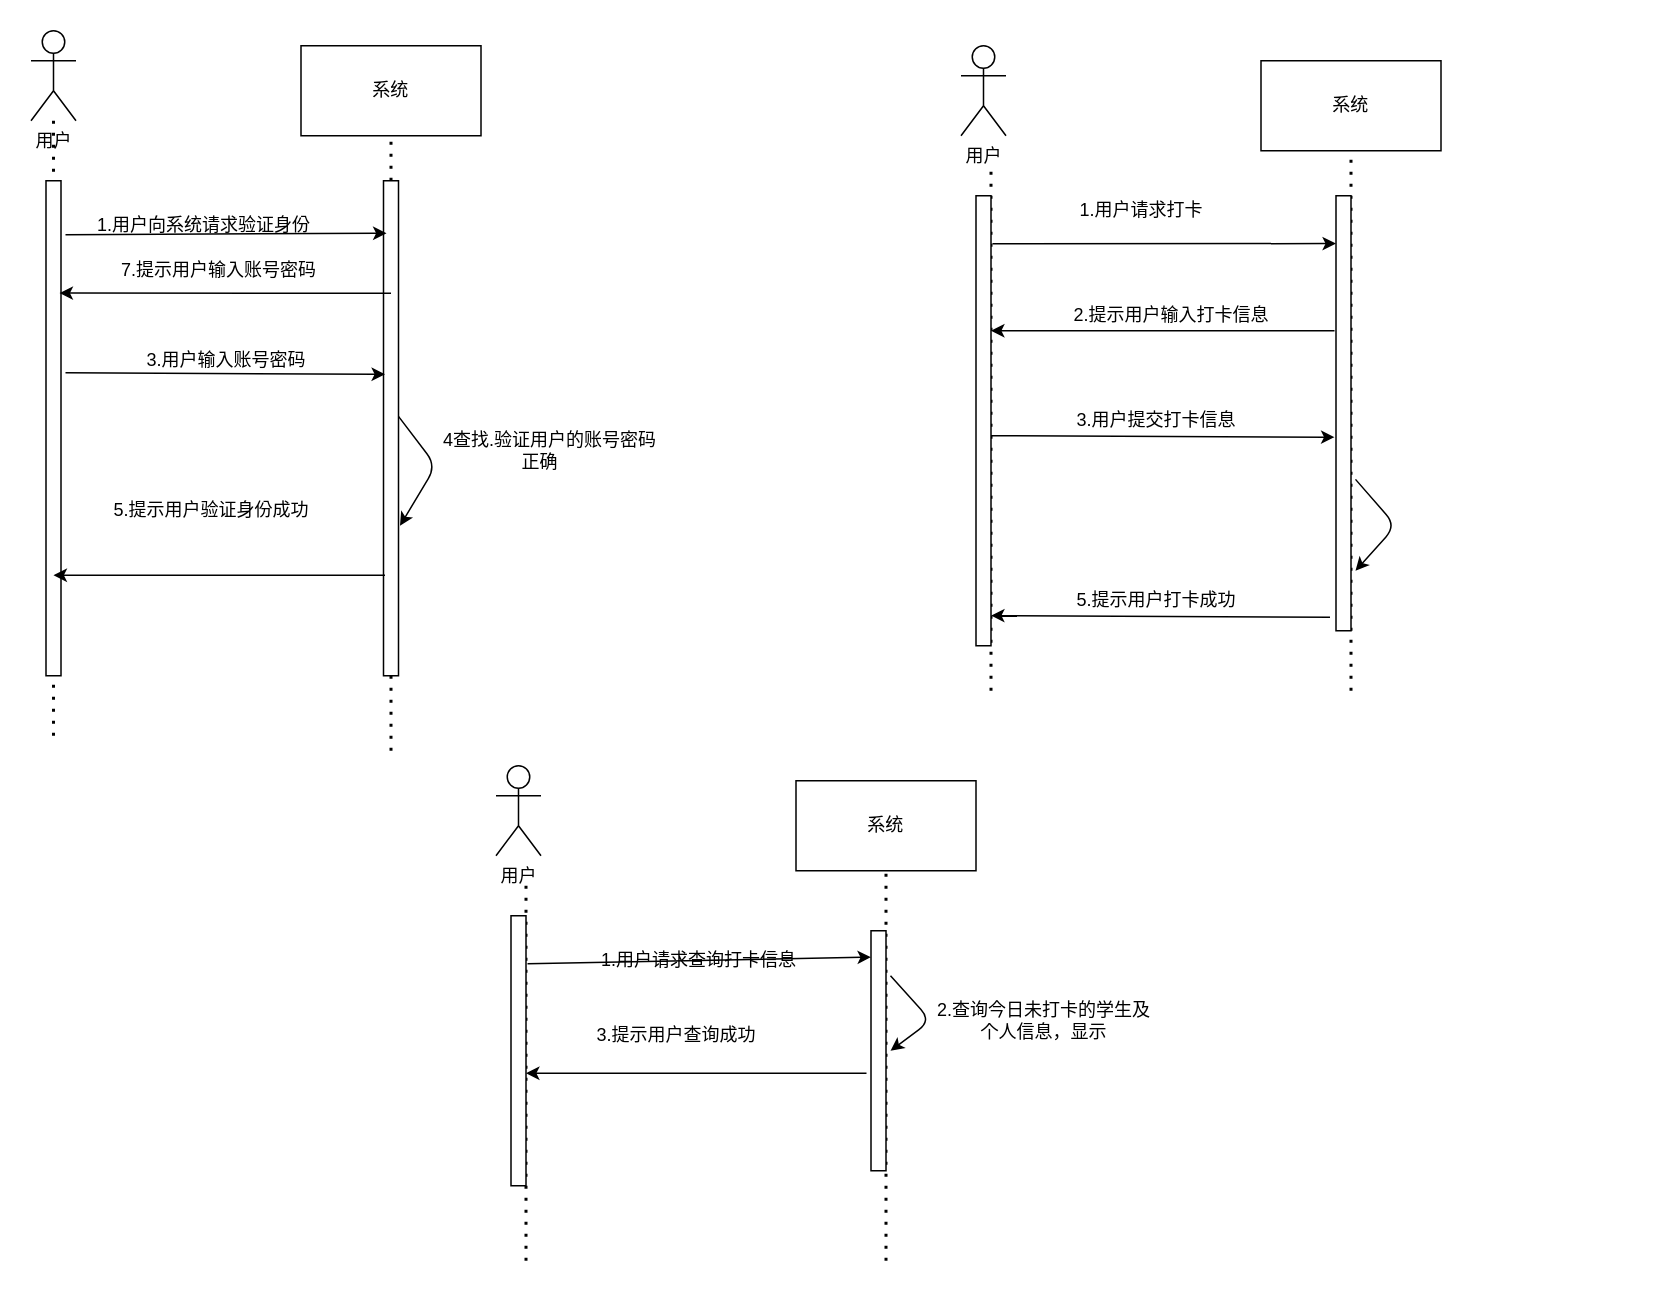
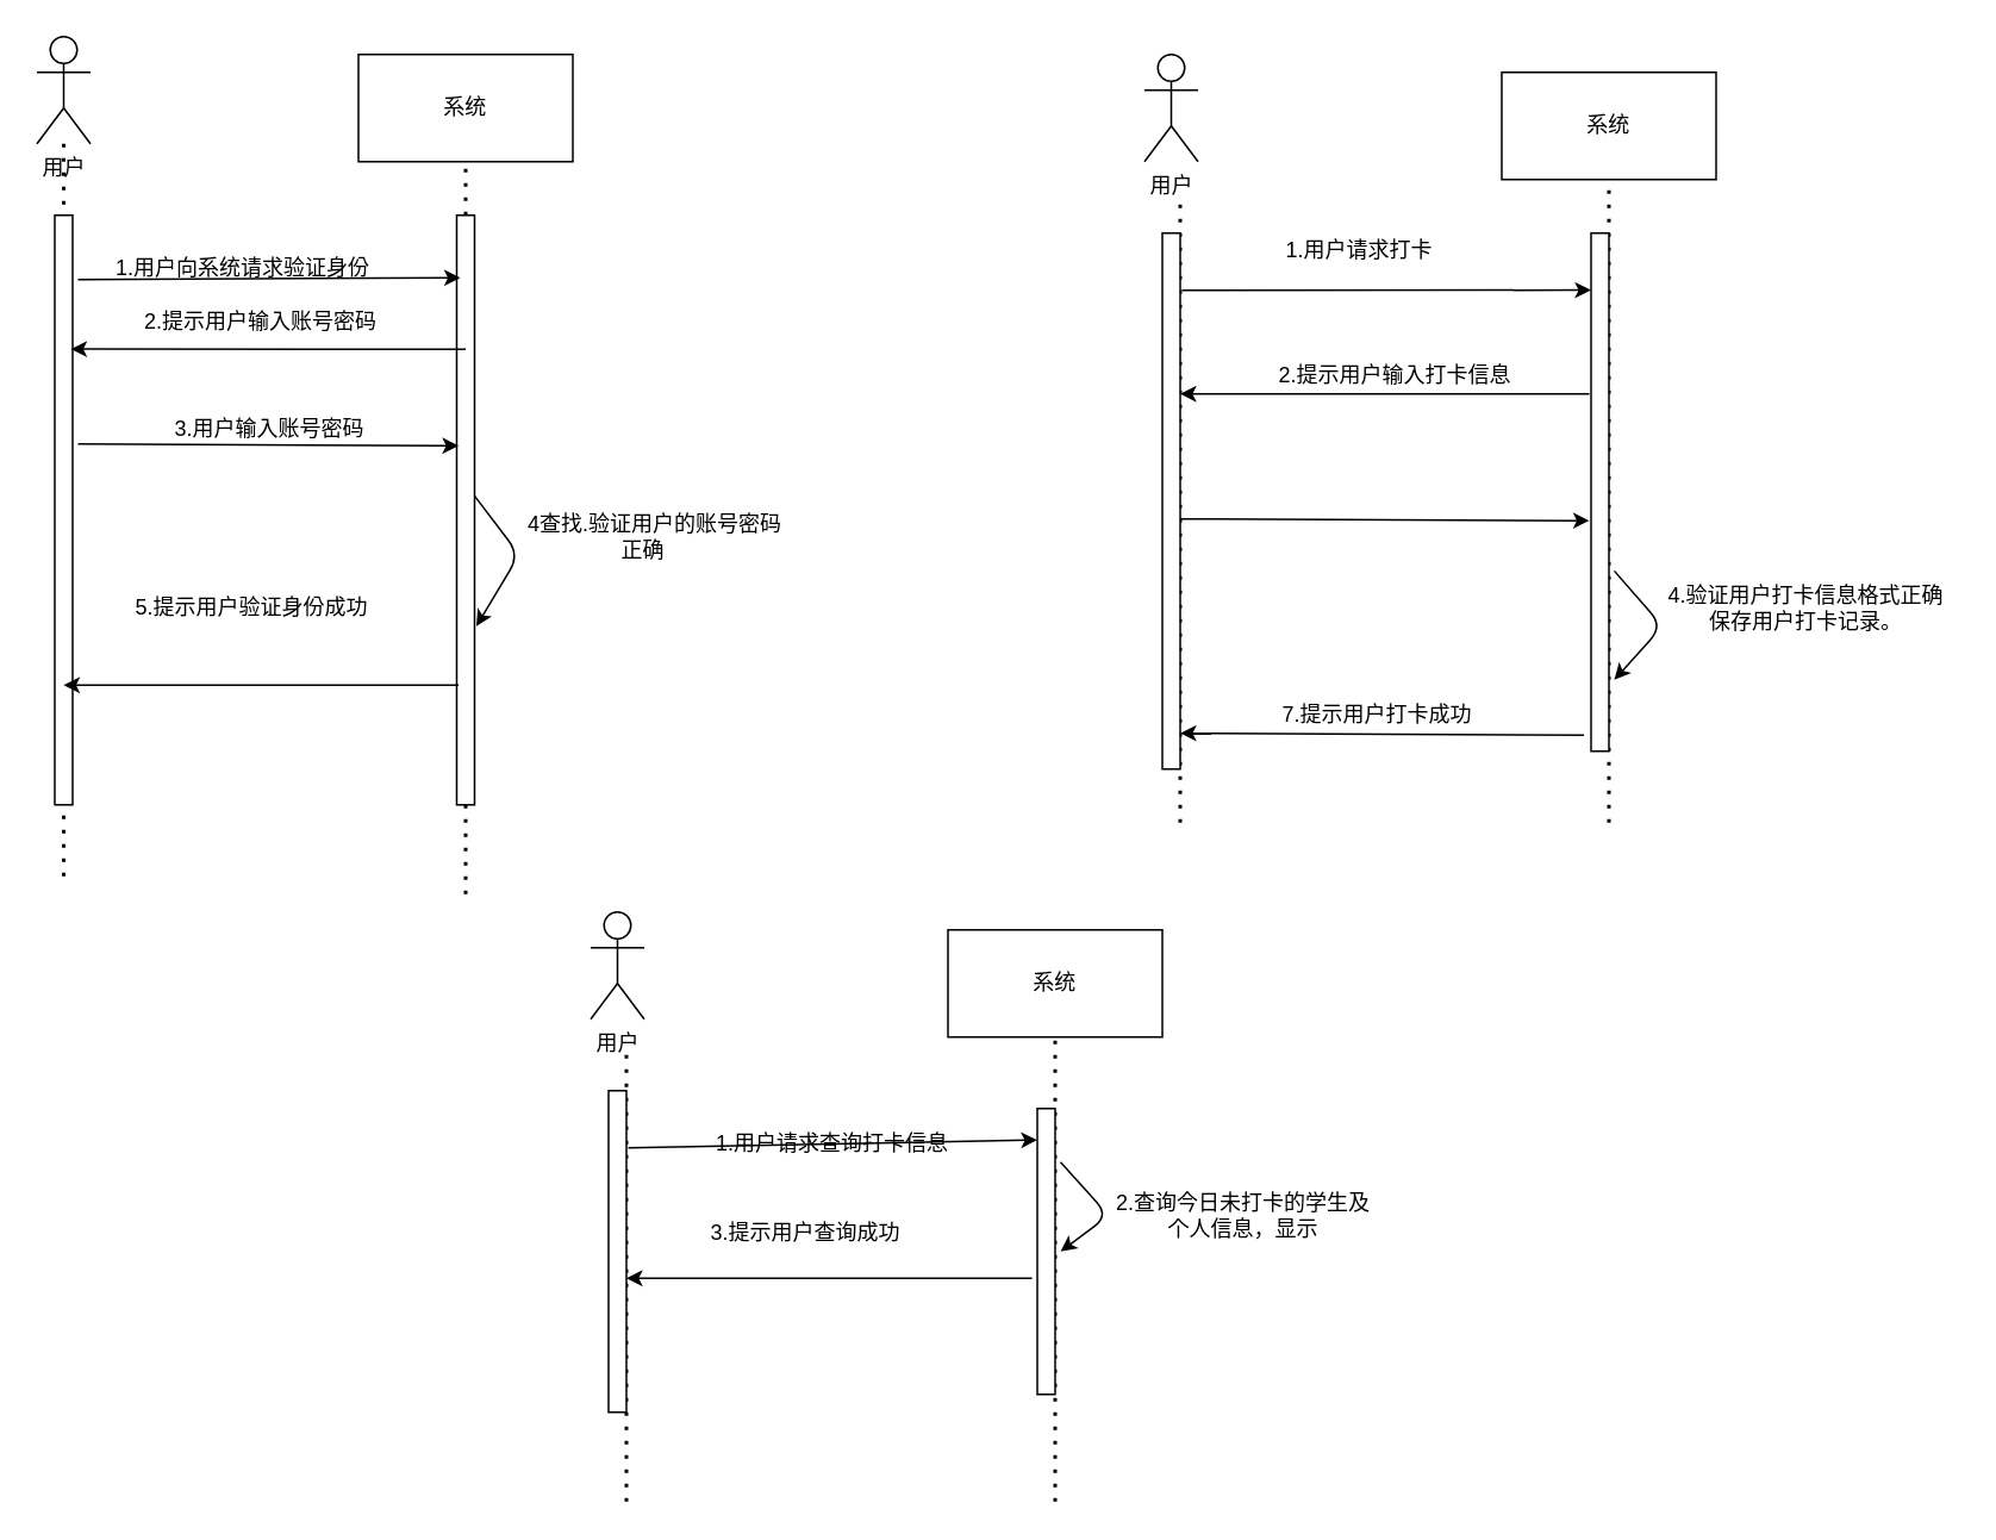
- <mxCell id="12" value="7.提示用户输入账号密码" style="text;html=1;align=center;verticalAlign=middle;resizable=0;points=[];autosize=1;" parent="1" vertex="1"><mxGeometry x="70" y="170" width="150" height="20" as="geometry" /></mxCell>
+ <mxCell id="12" value="2.提示用户输入账号密码" style="text;html=1;align=center;verticalAlign=middle;resizable=0;points=[];autosize=1;" parent="1" vertex="1"><mxGeometry x="70" y="170" width="150" height="20" as="geometry" /></mxCell>
- <mxCell id="30" value="3.用户提交打卡信息" style="text;html=1;align=center;verticalAlign=middle;resizable=0;points=[];autosize=1;" parent="1" vertex="1"><mxGeometry x="710" y="270" width="120" height="20" as="geometry" /></mxCell>
+ <mxCell id="32" value="4.验证用户打卡信息格式正确&lt;br&gt;保存用户打卡记录。" style="text;html=1;align=center;verticalAlign=middle;resizable=0;points=[];autosize=1;" parent="1" vertex="1"><mxGeometry x="925" y="325" width="170" height="30" as="geometry" /></mxCell>
- <mxCell id="34" value="&amp;nbsp; &amp;nbsp; &amp;nbsp; &amp;nbsp; &amp;nbsp; &amp;nbsp; 5.提示用户打卡成功" style="text;html=1;align=center;verticalAlign=middle;resizable=0;points=[];autosize=1;" parent="1" vertex="1"><mxGeometry x="670" y="390" width="160" height="20" as="geometry" /></mxCell>
+ <mxCell id="34" value="&amp;nbsp; &amp;nbsp; &amp;nbsp; &amp;nbsp; &amp;nbsp; &amp;nbsp; 7.提示用户打卡成功" style="text;html=1;align=center;verticalAlign=middle;resizable=0;points=[];autosize=1;" parent="1" vertex="1"><mxGeometry x="670" y="390" width="160" height="20" as="geometry" /></mxCell>
